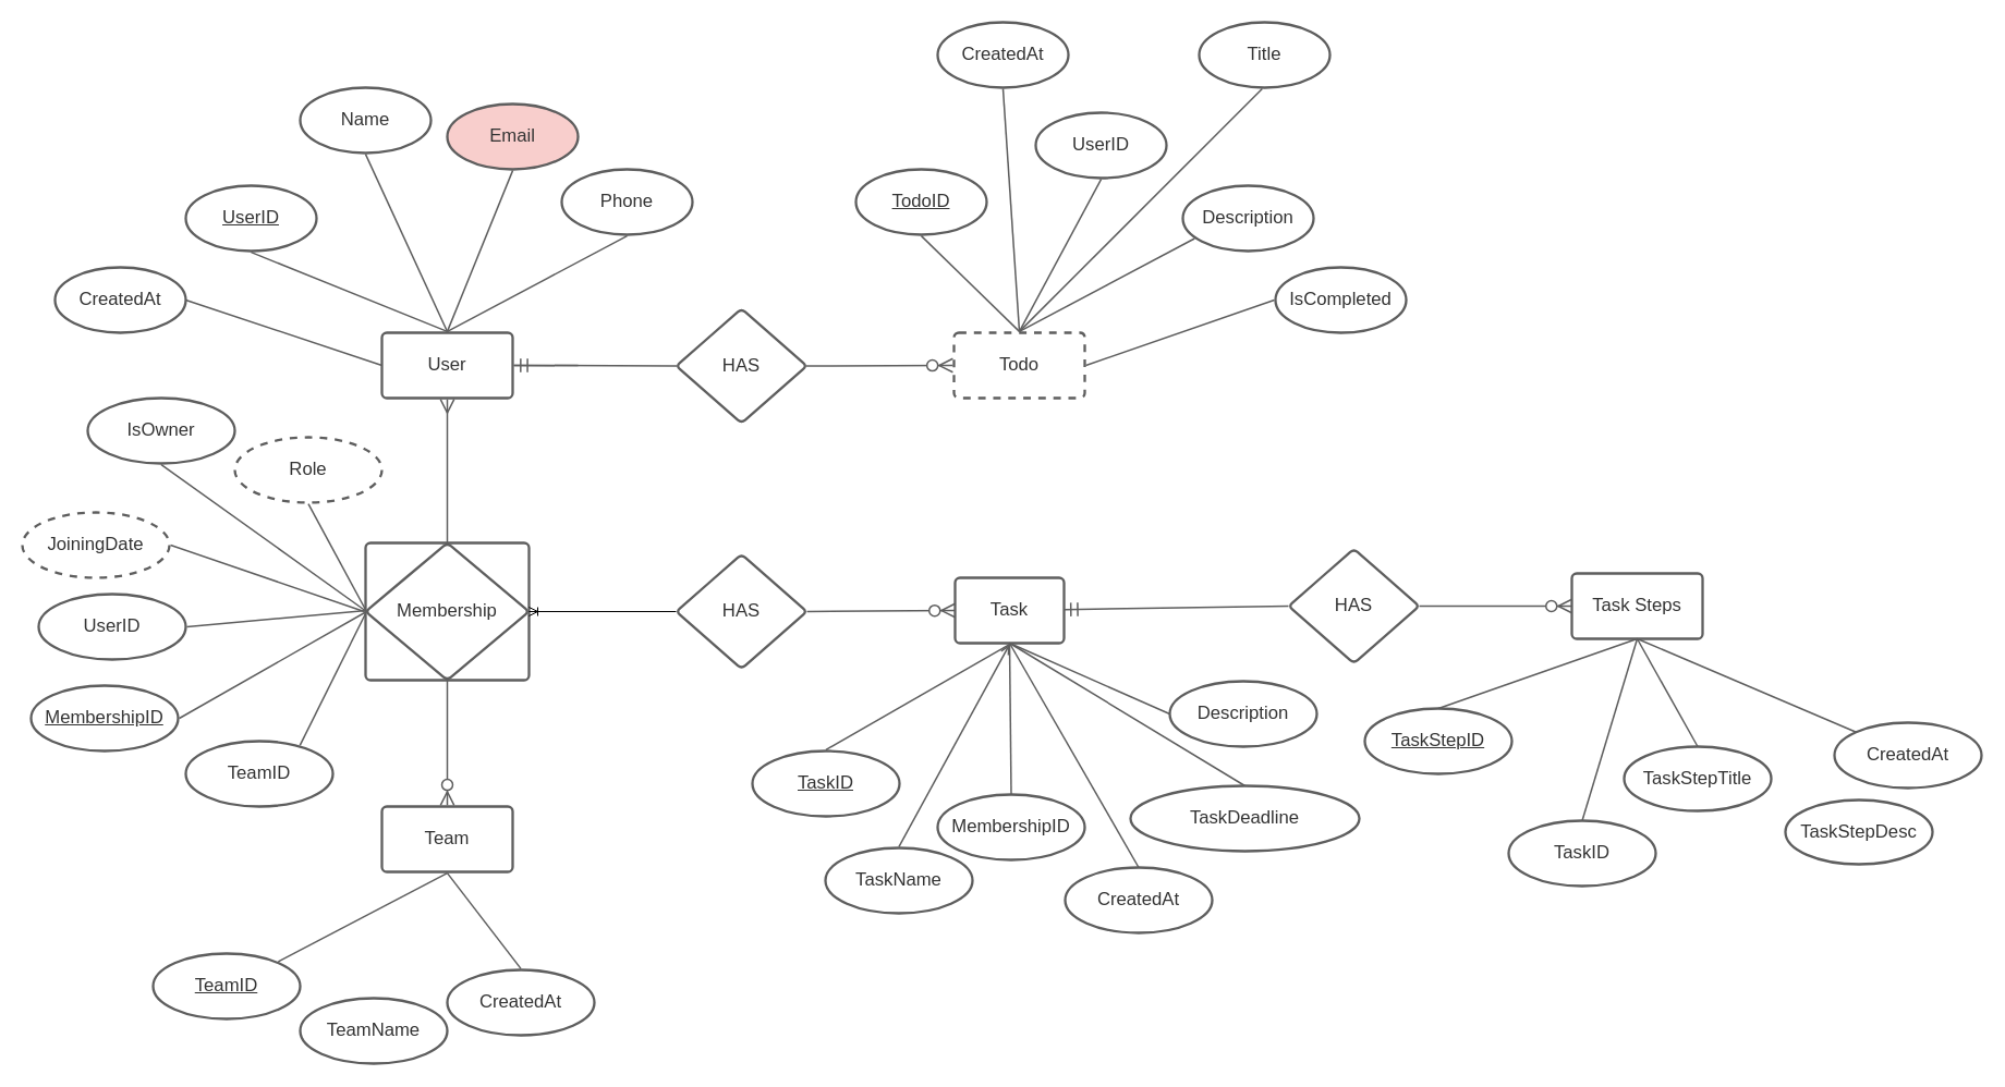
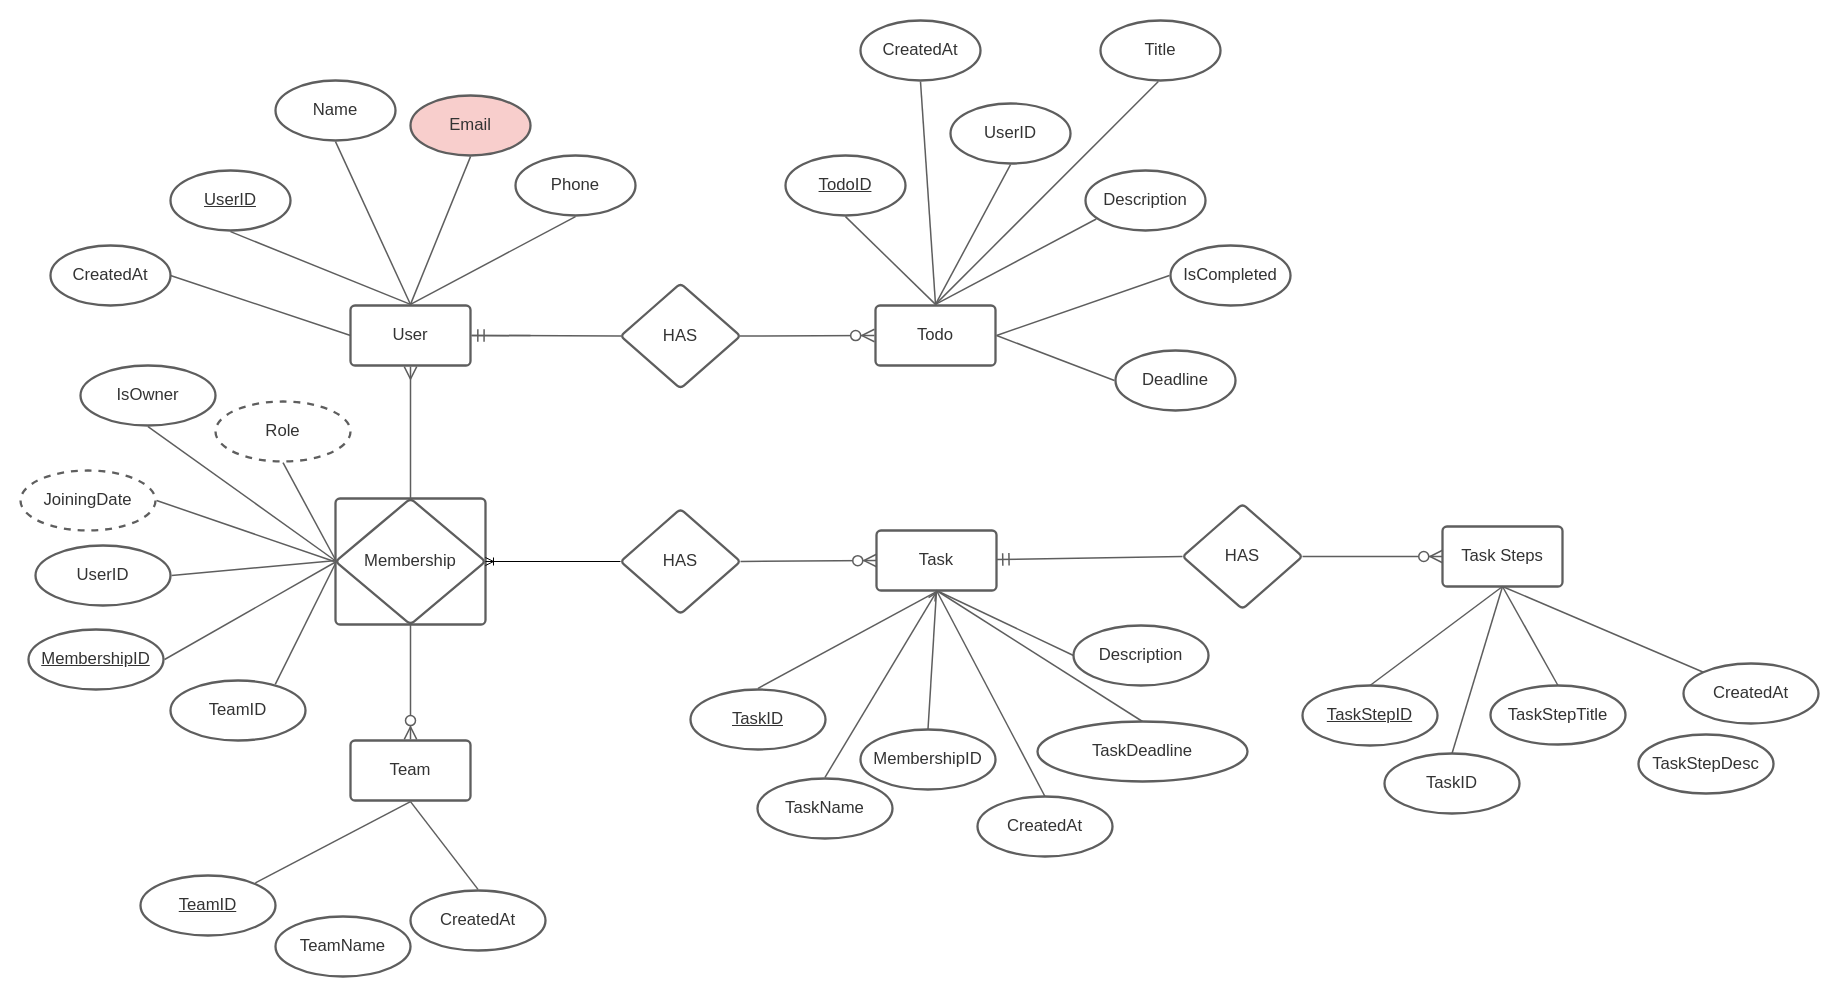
- <mxCell id="12" value="Todo" style="html=1;overflow=block;blockSpacing=1;whiteSpace=wrap;fontSize=16.7;fontColor=#333333;spacing=3.8;strokeColor=#5e5e5e;strokeOpacity=100;rounded=1;absoluteArcSize=1;arcSize=9;strokeWidth=2.3;dashed=1;" vertex="1" parent="1"><mxGeometry x="875" y="305" width="120" height="60" as="geometry" /></mxCell>
+ <mxCell id="12" value="Todo" style="html=1;overflow=block;blockSpacing=1;whiteSpace=wrap;fontSize=16.7;fontColor=#333333;spacing=3.8;strokeColor=#5e5e5e;strokeOpacity=100;rounded=1;absoluteArcSize=1;arcSize=9;strokeWidth=2.3;" vertex="1" parent="1"><mxGeometry x="875" y="305" width="120" height="60" as="geometry" /></mxCell>
+ <mxCell id="26" value="" style="html=1;jettySize=18;whiteSpace=wrap;fontSize=13;strokeColor=#5e5e5e;strokeOpacity=100;strokeWidth=1.5;rounded=0;startArrow=none;endArrow=none;exitX=-0.009;exitY=0.5;exitPerimeter=0;entryX=1.009;entryY=0.5;entryPerimeter=0;" edge="1" parent="1" source="25" target="12"><mxGeometry width="100" height="100" relative="1" as="geometry"><Array as="points" /></mxGeometry></mxCell>
+ <mxCell id="25" value="Deadline" style="html=1;overflow=block;blockSpacing=1;whiteSpace=wrap;ellipse;fontSize=16.7;fontColor=#333333;spacing=3.8;strokeColor=#5e5e5e;strokeOpacity=100;rounded=1;absoluteArcSize=1;arcSize=9;strokeWidth=2.3;" vertex="1" parent="1"><mxGeometry x="1115" y="350" width="120" height="60" as="geometry" /></mxCell>
- <mxCell id="52" value="Task" style="html=1;overflow=block;blockSpacing=1;whiteSpace=wrap;fontSize=16.7;fontColor=#333333;spacing=3.8;strokeColor=#5e5e5e;strokeOpacity=100;rounded=1;absoluteArcSize=1;arcSize=9;strokeWidth=2.3;" vertex="1" parent="1"><mxGeometry x="876" y="530" width="100" height="60" as="geometry" /></mxCell>
+ <mxCell id="52" value="Task" style="html=1;overflow=block;blockSpacing=1;whiteSpace=wrap;fontSize=16.7;fontColor=#333333;spacing=3.8;strokeColor=#5e5e5e;strokeOpacity=100;rounded=1;absoluteArcSize=1;arcSize=9;strokeWidth=2.3;" vertex="1" parent="1"><mxGeometry x="876" y="530" width="120" height="60" as="geometry" /></mxCell>
- <mxCell id="71" value="&lt;u&gt;TaskStepID&lt;/u&gt;" style="html=1;overflow=block;blockSpacing=1;whiteSpace=wrap;ellipse;fontSize=16.7;fontColor=#333333;spacing=3.8;strokeColor=#5e5e5e;strokeOpacity=100;rounded=1;absoluteArcSize=1;arcSize=9;strokeWidth=2.3;" vertex="1" parent="1"><mxGeometry x="1252" y="650" width="135" height="60" as="geometry" /></mxCell>
+ <mxCell id="71" value="&lt;u&gt;TaskStepID&lt;/u&gt;" style="html=1;overflow=block;blockSpacing=1;whiteSpace=wrap;ellipse;fontSize=16.7;fontColor=#333333;spacing=3.8;strokeColor=#5e5e5e;strokeOpacity=100;rounded=1;absoluteArcSize=1;arcSize=9;strokeWidth=2.3;" vertex="1" parent="1"><mxGeometry x="1302" y="685" width="135" height="60" as="geometry" /></mxCell>
